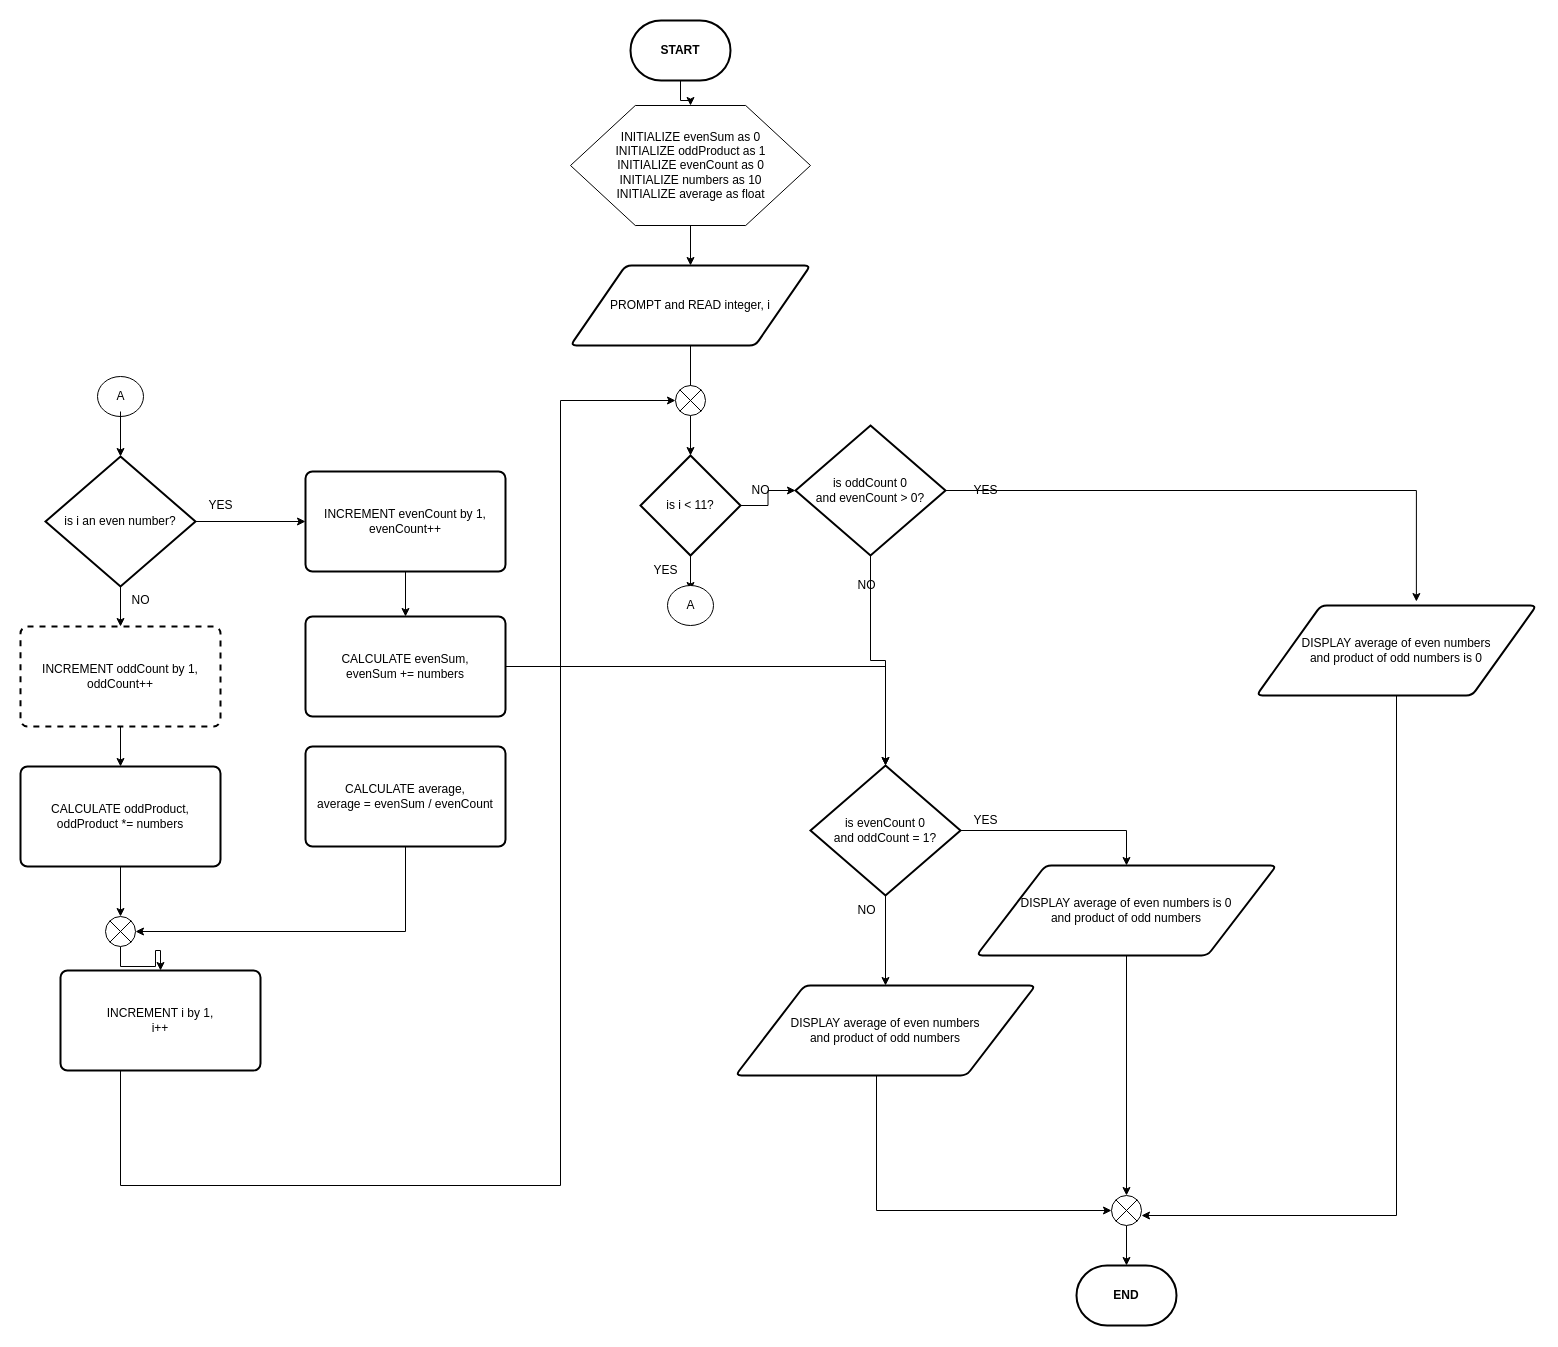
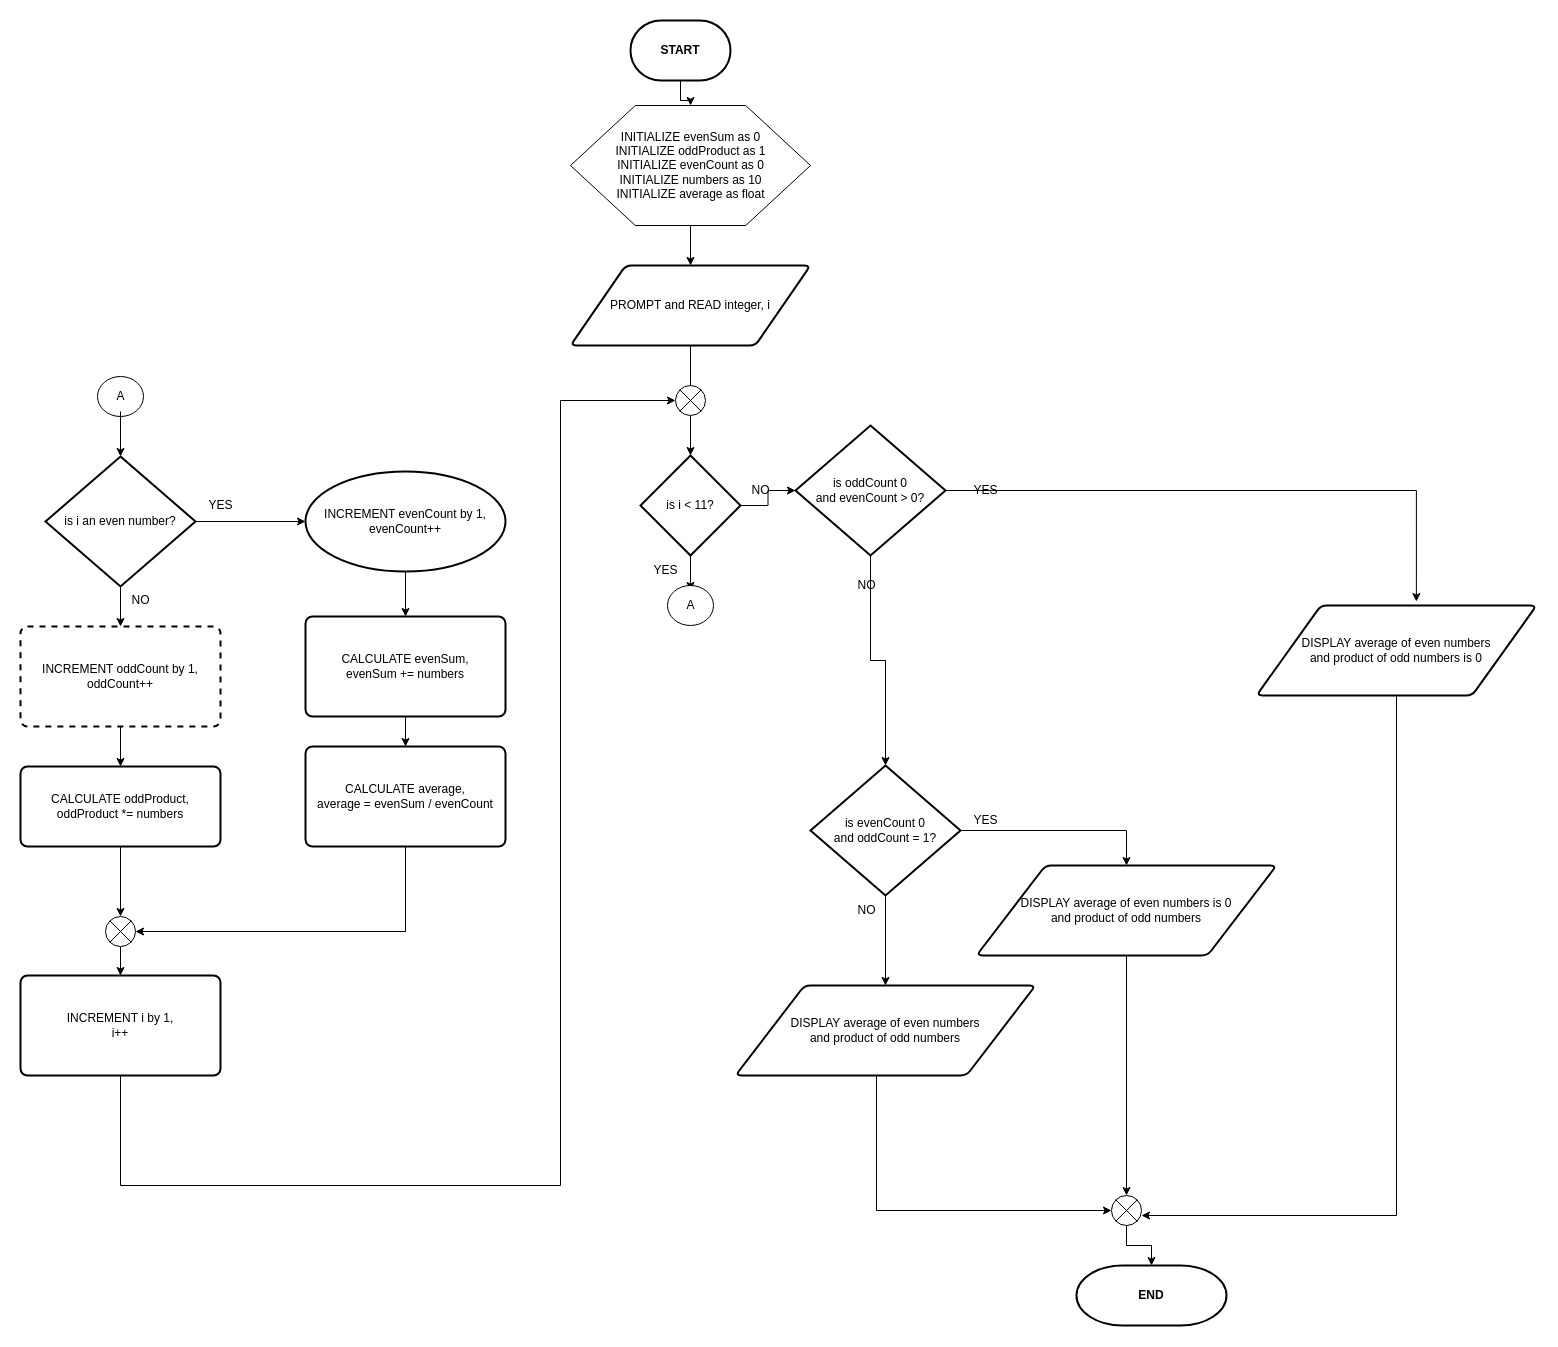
- <mxCell id="44" value="INCREMENT evenCount by 1,&lt;br&gt;evenCount++" style="rounded=1;whiteSpace=wrap;html=1;absoluteArcSize=1;arcSize=14;strokeWidth=2;" vertex="1" parent="1"><mxGeometry x="305" y="471" width="200" height="100" as="geometry" /></mxCell>
+ <mxCell id="44" value="INCREMENT evenCount by 1,&lt;br&gt;evenCount++" style="ellipse;whiteSpace=wrap;html=1;absoluteArcSize=1;arcSize=14;strokeWidth=2;" vertex="1" parent="1"><mxGeometry x="305" y="471" width="200" height="100" as="geometry" /></mxCell>
- <mxCell id="45" style="edgeStyle=orthogonalEdgeStyle;rounded=0;orthogonalLoop=1;jettySize=auto;html=1;" edge="1" parent="1" source="46" target="22"><mxGeometry relative="1" as="geometry" /></mxCell>
+ <mxCell id="45" style="edgeStyle=orthogonalEdgeStyle;rounded=0;orthogonalLoop=1;jettySize=auto;html=1;" edge="1" parent="1" source="46" target="48"><mxGeometry relative="1" as="geometry" /></mxCell>
- <mxCell id="52" value="CALCULATE oddProduct,&lt;br&gt;oddProduct *= numbers" style="rounded=1;whiteSpace=wrap;html=1;absoluteArcSize=1;arcSize=14;strokeWidth=2;" vertex="1" parent="1"><mxGeometry x="20" y="766" width="200" height="100" as="geometry" /></mxCell>
+ <mxCell id="52" value="CALCULATE oddProduct,&lt;br&gt;oddProduct *= numbers" style="rounded=1;whiteSpace=wrap;html=1;absoluteArcSize=1;arcSize=14;strokeWidth=2;" vertex="1" parent="1"><mxGeometry x="20" y="766" width="200" height="80" as="geometry" /></mxCell>
- <mxCell id="56" value="INCREMENT i by 1,&lt;br&gt;i++" style="rounded=1;whiteSpace=wrap;html=1;absoluteArcSize=1;arcSize=14;strokeWidth=2;" vertex="1" parent="1"><mxGeometry x="60" y="970" width="200" height="100" as="geometry" /></mxCell>
+ <mxCell id="56" value="INCREMENT i by 1,&lt;br&gt;i++" style="rounded=1;whiteSpace=wrap;html=1;absoluteArcSize=1;arcSize=14;strokeWidth=2;" vertex="1" parent="1"><mxGeometry x="20" y="975" width="200" height="100" as="geometry" /></mxCell>
- <mxCell id="4" value="END" style="strokeWidth=2;html=1;shape=mxgraph.flowchart.terminator;whiteSpace=wrap;fontStyle=1" vertex="1" parent="1"><mxGeometry x="1076" y="1265" width="100" height="60" as="geometry" /></mxCell>
+ <mxCell id="4" value="END" style="strokeWidth=2;html=1;shape=mxgraph.flowchart.terminator;whiteSpace=wrap;fontStyle=1" vertex="1" parent="1"><mxGeometry x="1076" y="1265" width="150" height="60" as="geometry" /></mxCell>
